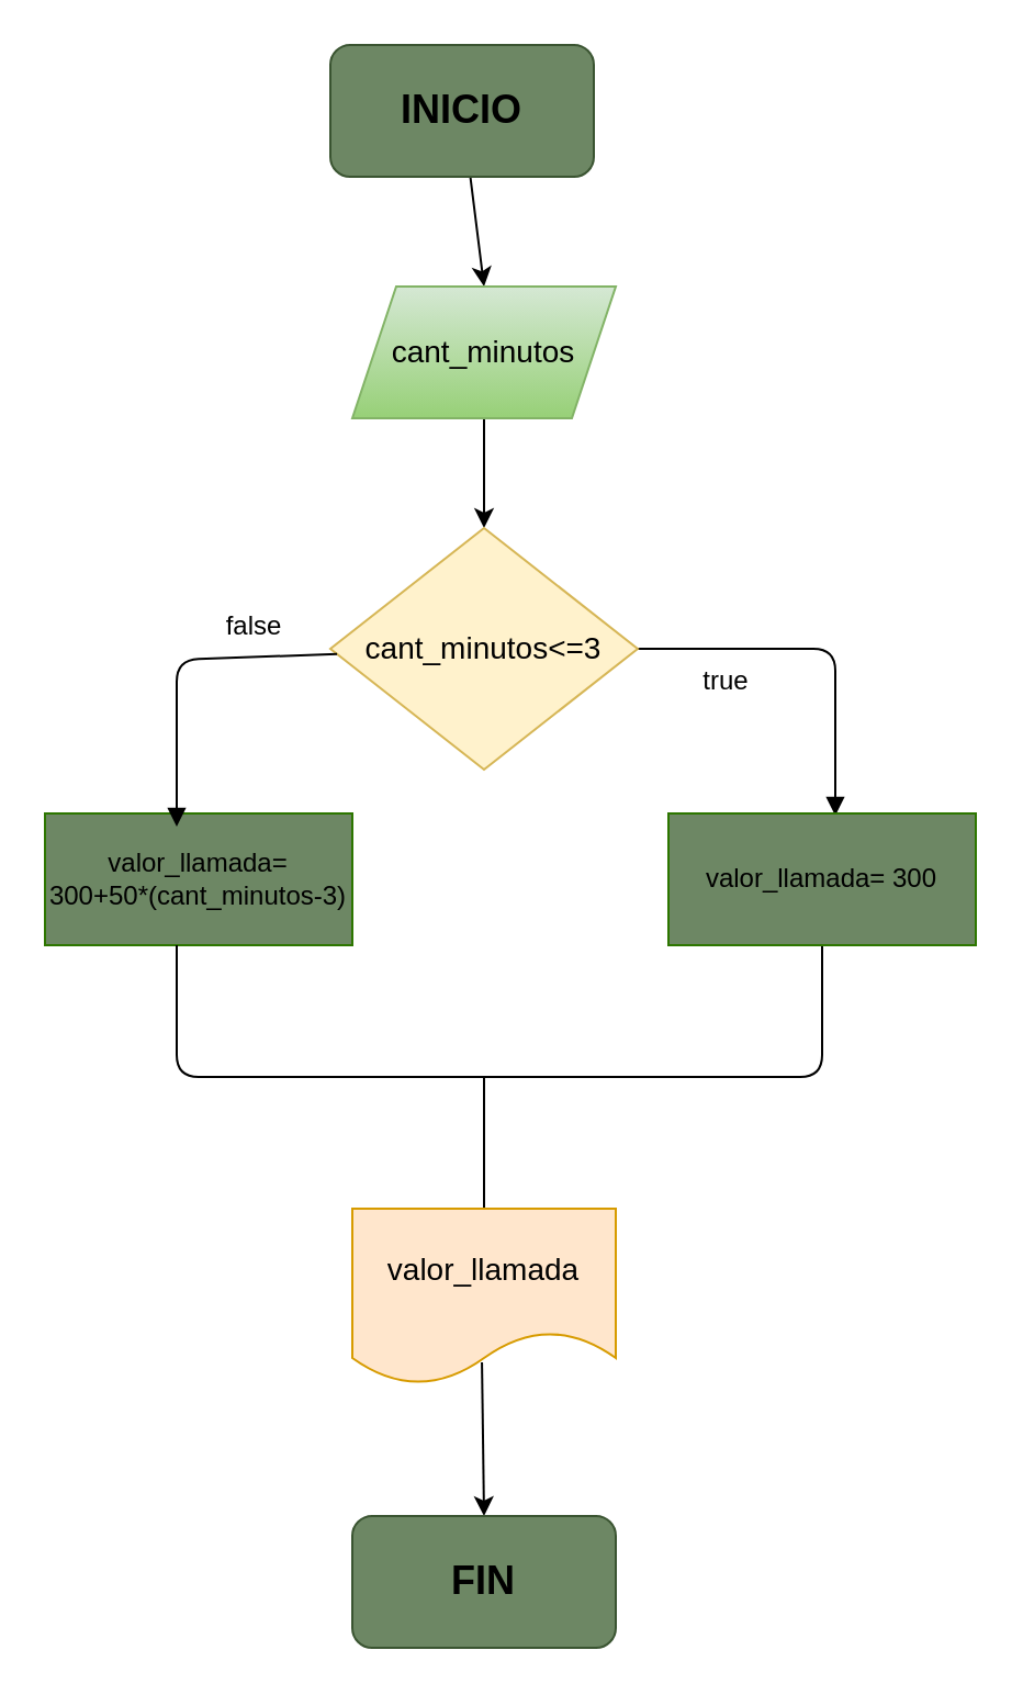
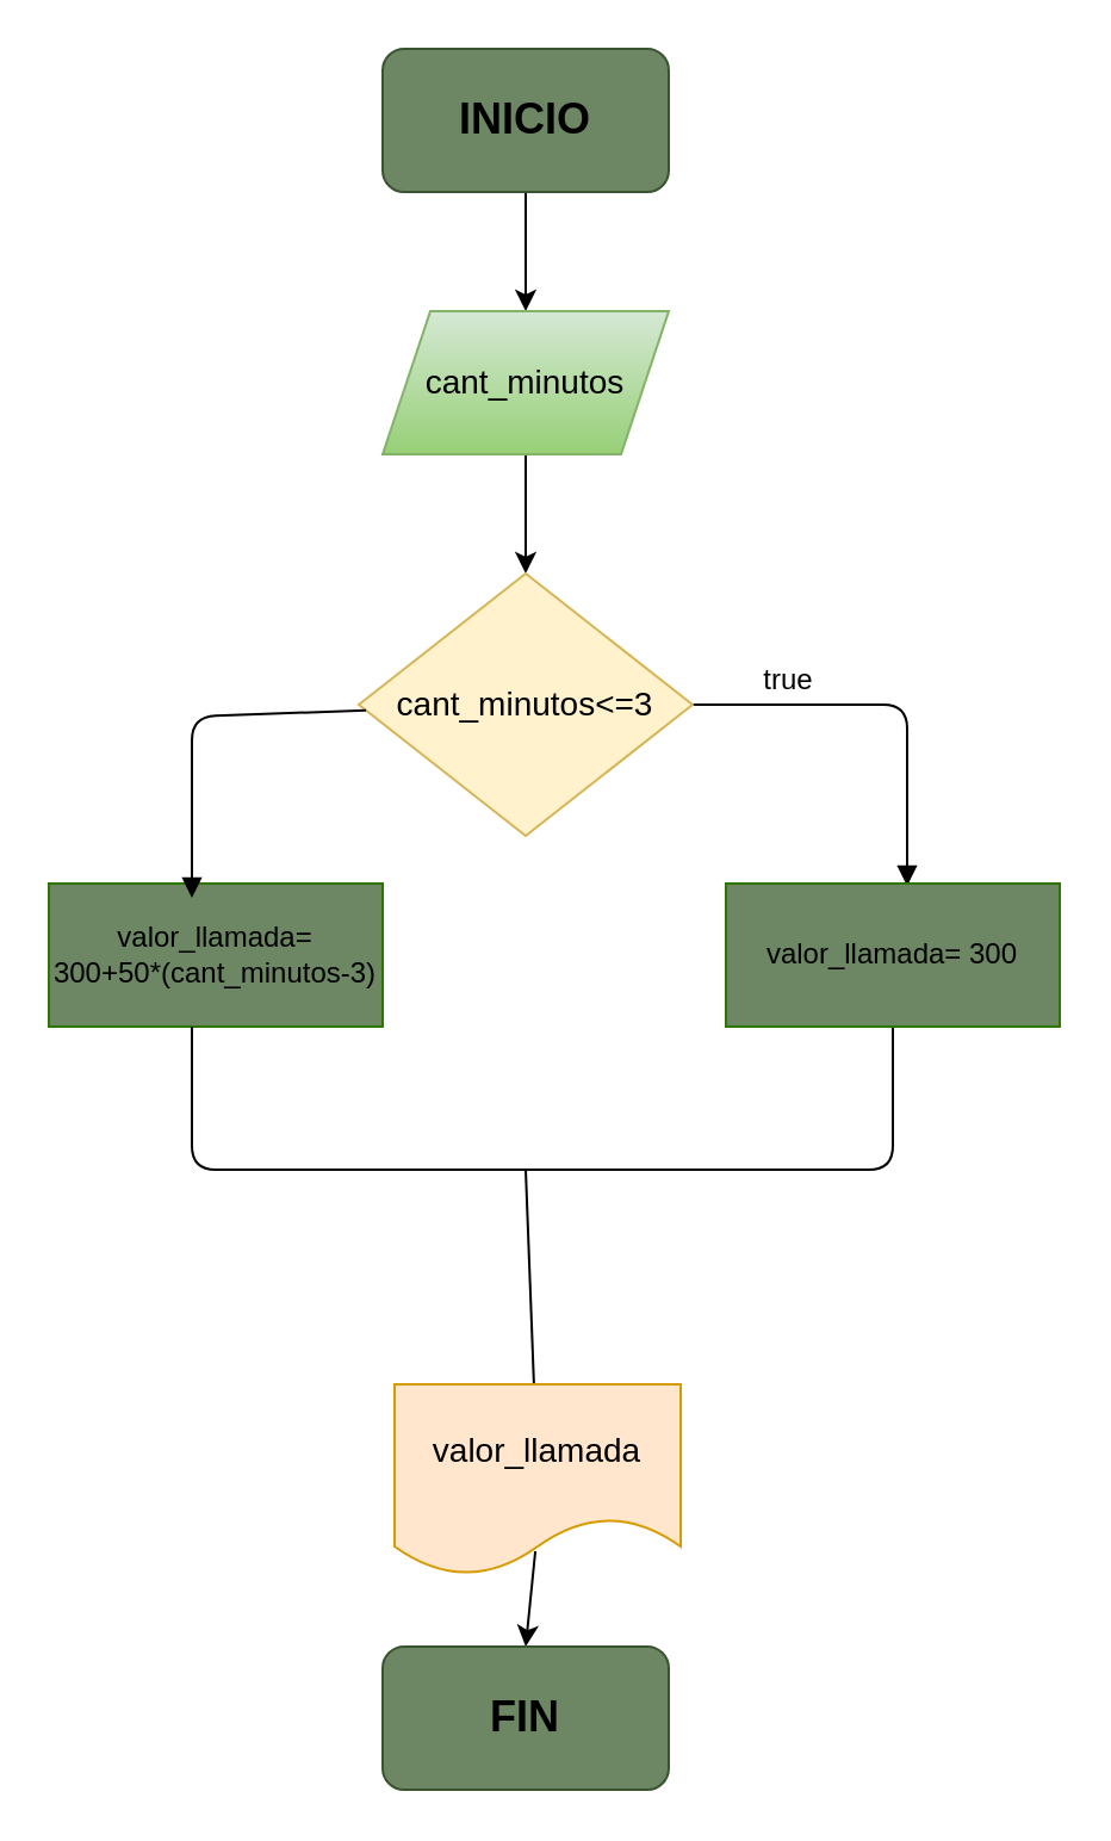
- <mxCell id="3" value="&lt;font style=&quot;font-size: 18px;&quot; color=&quot;#000000&quot;&gt;&lt;b&gt;INICIO&lt;/b&gt;&lt;/font&gt;" style="rounded=1;whiteSpace=wrap;html=1;fillColor=#6d8764;fontColor=#ffffff;strokeColor=#3A5431;" vertex="1" parent="1"><mxGeometry x="150" y="20" width="120" height="60" as="geometry" /></mxCell>
+ <mxCell id="3" value="&lt;font style=&quot;font-size: 18px;&quot; color=&quot;#000000&quot;&gt;&lt;b&gt;INICIO&lt;/b&gt;&lt;/font&gt;" style="rounded=1;whiteSpace=wrap;html=1;fillColor=#6d8764;fontColor=#ffffff;strokeColor=#3A5431;" vertex="1" parent="1"><mxGeometry x="160" y="20" width="120" height="60" as="geometry" /></mxCell>
- <mxCell id="9" value="false" style="text;html=1;align=center;verticalAlign=middle;resizable=0;points=[];autosize=1;strokeColor=none;fillColor=none;" vertex="1" parent="1"><mxGeometry x="90" y="270" width="50" height="30" as="geometry" /></mxCell>
- <mxCell id="8" value="true" style="text;html=1;align=center;verticalAlign=middle;resizable=0;points=[];autosize=1;strokeColor=none;fillColor=none;" vertex="1" parent="1"><mxGeometry x="310" y="295" width="40" height="30" as="geometry" /></mxCell>
+ <mxCell id="8" value="true" style="text;html=1;align=center;verticalAlign=middle;resizable=0;points=[];autosize=1;strokeColor=none;fillColor=none;" vertex="1" parent="1"><mxGeometry x="310" y="270" width="40" height="30" as="geometry" /></mxCell>
- <mxCell id="15" value="&lt;font style=&quot;font-size: 14px;&quot; color=&quot;#000000&quot;&gt;valor_llamada&lt;/font&gt;" style="shape=document;whiteSpace=wrap;html=1;boundedLbl=1;fillColor=#ffe6cc;strokeColor=#d79b00;" vertex="1" parent="1"><mxGeometry x="160" y="550" width="120" height="80" as="geometry" /></mxCell>
+ <mxCell id="15" value="&lt;font style=&quot;font-size: 14px;&quot; color=&quot;#000000&quot;&gt;valor_llamada&lt;/font&gt;" style="shape=document;whiteSpace=wrap;html=1;boundedLbl=1;fillColor=#ffe6cc;strokeColor=#d79b00;" vertex="1" parent="1"><mxGeometry x="165" y="580" width="120" height="80" as="geometry" /></mxCell>
